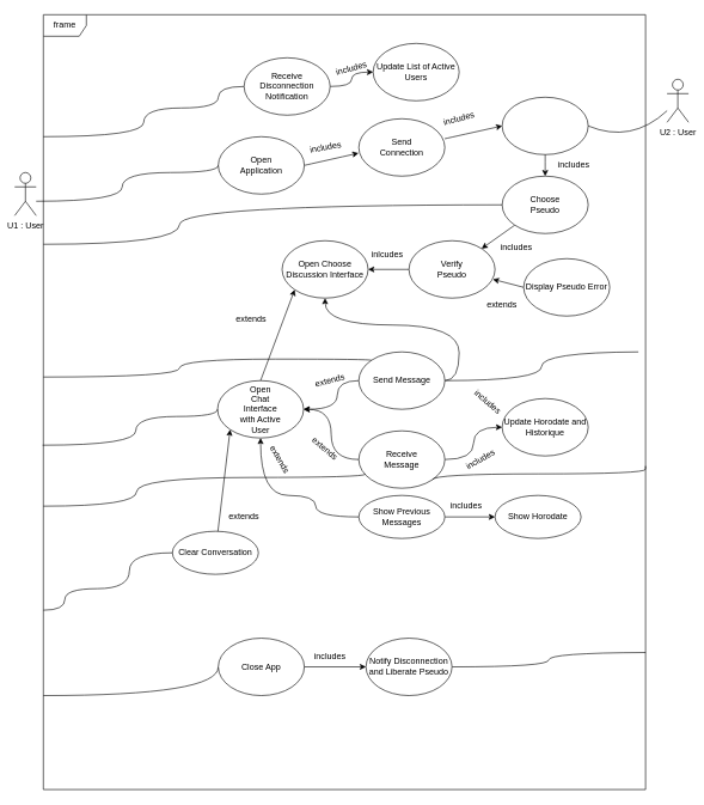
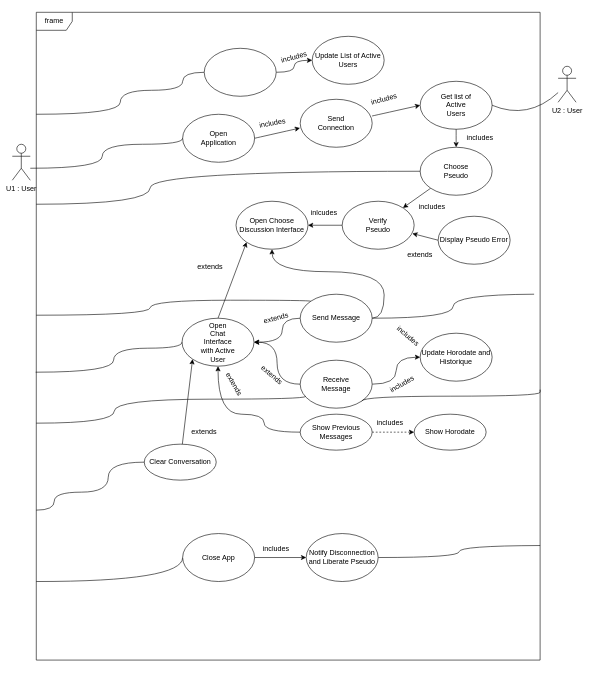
- <mxCell id="56" value="Receive Disconnection Notification" style="text;html=1;strokeColor=none;fillColor=none;align=center;verticalAlign=middle;whiteSpace=wrap;rounded=0;" vertex="1" parent="1"><mxGeometry x="370" y="105" width="60" height="30" as="geometry" /></mxCell>
+ <mxCell id="9" value="Get list of Active Users" style="text;html=1;strokeColor=none;fillColor=none;align=center;verticalAlign=middle;whiteSpace=wrap;rounded=0;" vertex="1" parent="1"><mxGeometry x="730" y="160" width="60" height="30" as="geometry" /></mxCell>
- <mxCell id="48" style="edgeStyle=orthogonalEdgeStyle;rounded=0;orthogonalLoop=1;jettySize=auto;html=1;exitX=1;exitY=0.5;exitDx=0;exitDy=0;entryX=0;entryY=0.5;entryDx=0;entryDy=0;startArrow=none;startFill=0;endArrow=classic;endFill=1;" edge="1" parent="1" source="49" target="61"><mxGeometry relative="1" as="geometry" /></mxCell>
+ <mxCell id="48" style="edgeStyle=orthogonalEdgeStyle;rounded=0;orthogonalLoop=1;jettySize=auto;html=1;exitX=1;exitY=0.5;exitDx=0;exitDy=0;entryX=0;entryY=0.5;entryDx=0;entryDy=0;startArrow=none;startFill=0;endArrow=classic;endFill=1;dashed=1;" edge="1" parent="1" source="49" target="61"><mxGeometry relative="1" as="geometry" /></mxCell>
